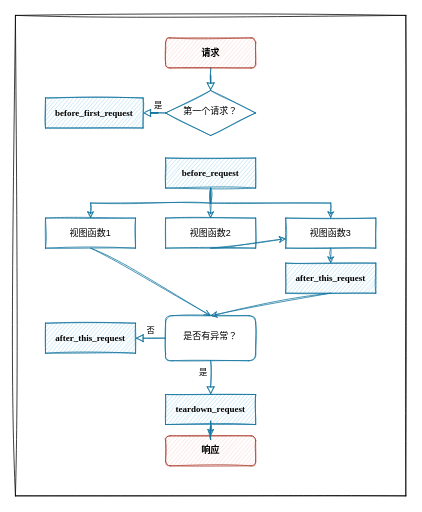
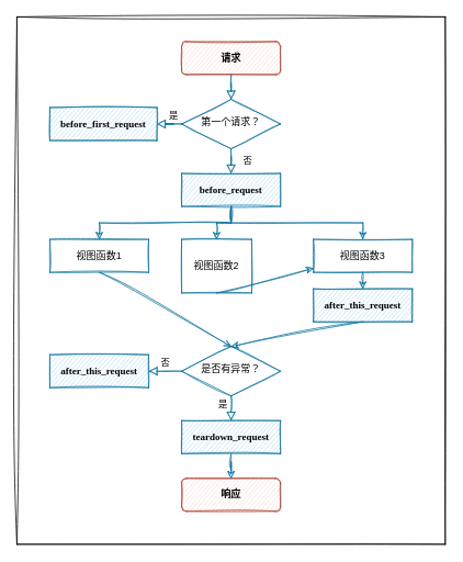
+ <mxCell id="4" value="否" style="rounded=0;html=1;jettySize=auto;orthogonalLoop=1;fontSize=11;endArrow=block;endFill=0;endSize=8;strokeWidth=1;shadow=0;labelBackgroundColor=none;edgeStyle=orthogonalEdgeStyle;sketch=1;entryX=0.5;entryY=0;entryDx=0;entryDy=0;fillColor=#b1ddf0;strokeColor=#10739e;" parent="1" source="6" target="12" edge="1"><mxGeometry y="-20" relative="1" as="geometry"><mxPoint as="offset" /><mxPoint x="290" y="320" as="targetPoint" /><Array as="points" /></mxGeometry></mxCell>
- <mxCell id="14" value="视图函数2" style="rounded=0;whiteSpace=wrap;html=1;fontSize=12;glass=0;strokeWidth=1;shadow=0;sketch=1;fillColor=none;strokeColor=#10739e;" vertex="1" parent="1"><mxGeometry x="220" y="290" width="120" height="40" as="geometry" /></mxCell>
+ <mxCell id="14" value="视图函数2" style="rounded=0;whiteSpace=wrap;html=1;fontSize=12;glass=0;strokeWidth=1;shadow=0;sketch=1;fillColor=none;strokeColor=#10739e;" vertex="1" parent="1"><mxGeometry x="220" y="290" width="85" height="65" as="geometry" /></mxCell>
- <mxCell id="9" value="是否有异常？" style="whiteSpace=wrap;html=1;shadow=0;fontFamily=Helvetica;fontSize=12;align=center;strokeWidth=1;spacing=6;spacingTop=-4;sketch=1;fillColor=none;strokeColor=#10739e;rounded=1;" parent="1" vertex="1"><mxGeometry x="220" y="420" width="120" height="60" as="geometry" /></mxCell>
+ <mxCell id="9" value="是否有异常？" style="rhombus;whiteSpace=wrap;html=1;shadow=0;fontFamily=Helvetica;fontSize=12;align=center;strokeWidth=1;spacing=6;spacingTop=-4;sketch=1;fillColor=none;strokeColor=#10739e;" parent="1" vertex="1"><mxGeometry x="220" y="420" width="120" height="60" as="geometry" /></mxCell>
- <mxCell id="26" value="teardown_request" style="rounded=0;whiteSpace=wrap;html=1;fontSize=12;glass=0;strokeWidth=1;shadow=0;sketch=1;fontFamily=Comic Sans MS;fontStyle=1;fillColor=#b1ddf0;strokeColor=#10739e;" vertex="1" parent="1"><mxGeometry x="220" y="525" width="120" height="40" as="geometry" /></mxCell>
+ <mxCell id="26" value="teardown_request" style="rounded=0;whiteSpace=wrap;html=1;fontSize=12;glass=0;strokeWidth=1;shadow=0;sketch=1;fontFamily=Comic Sans MS;fontStyle=1;fillColor=#b1ddf0;strokeColor=#10739e;" vertex="1" parent="1"><mxGeometry x="220" y="510" width="120" height="40" as="geometry" /></mxCell>
